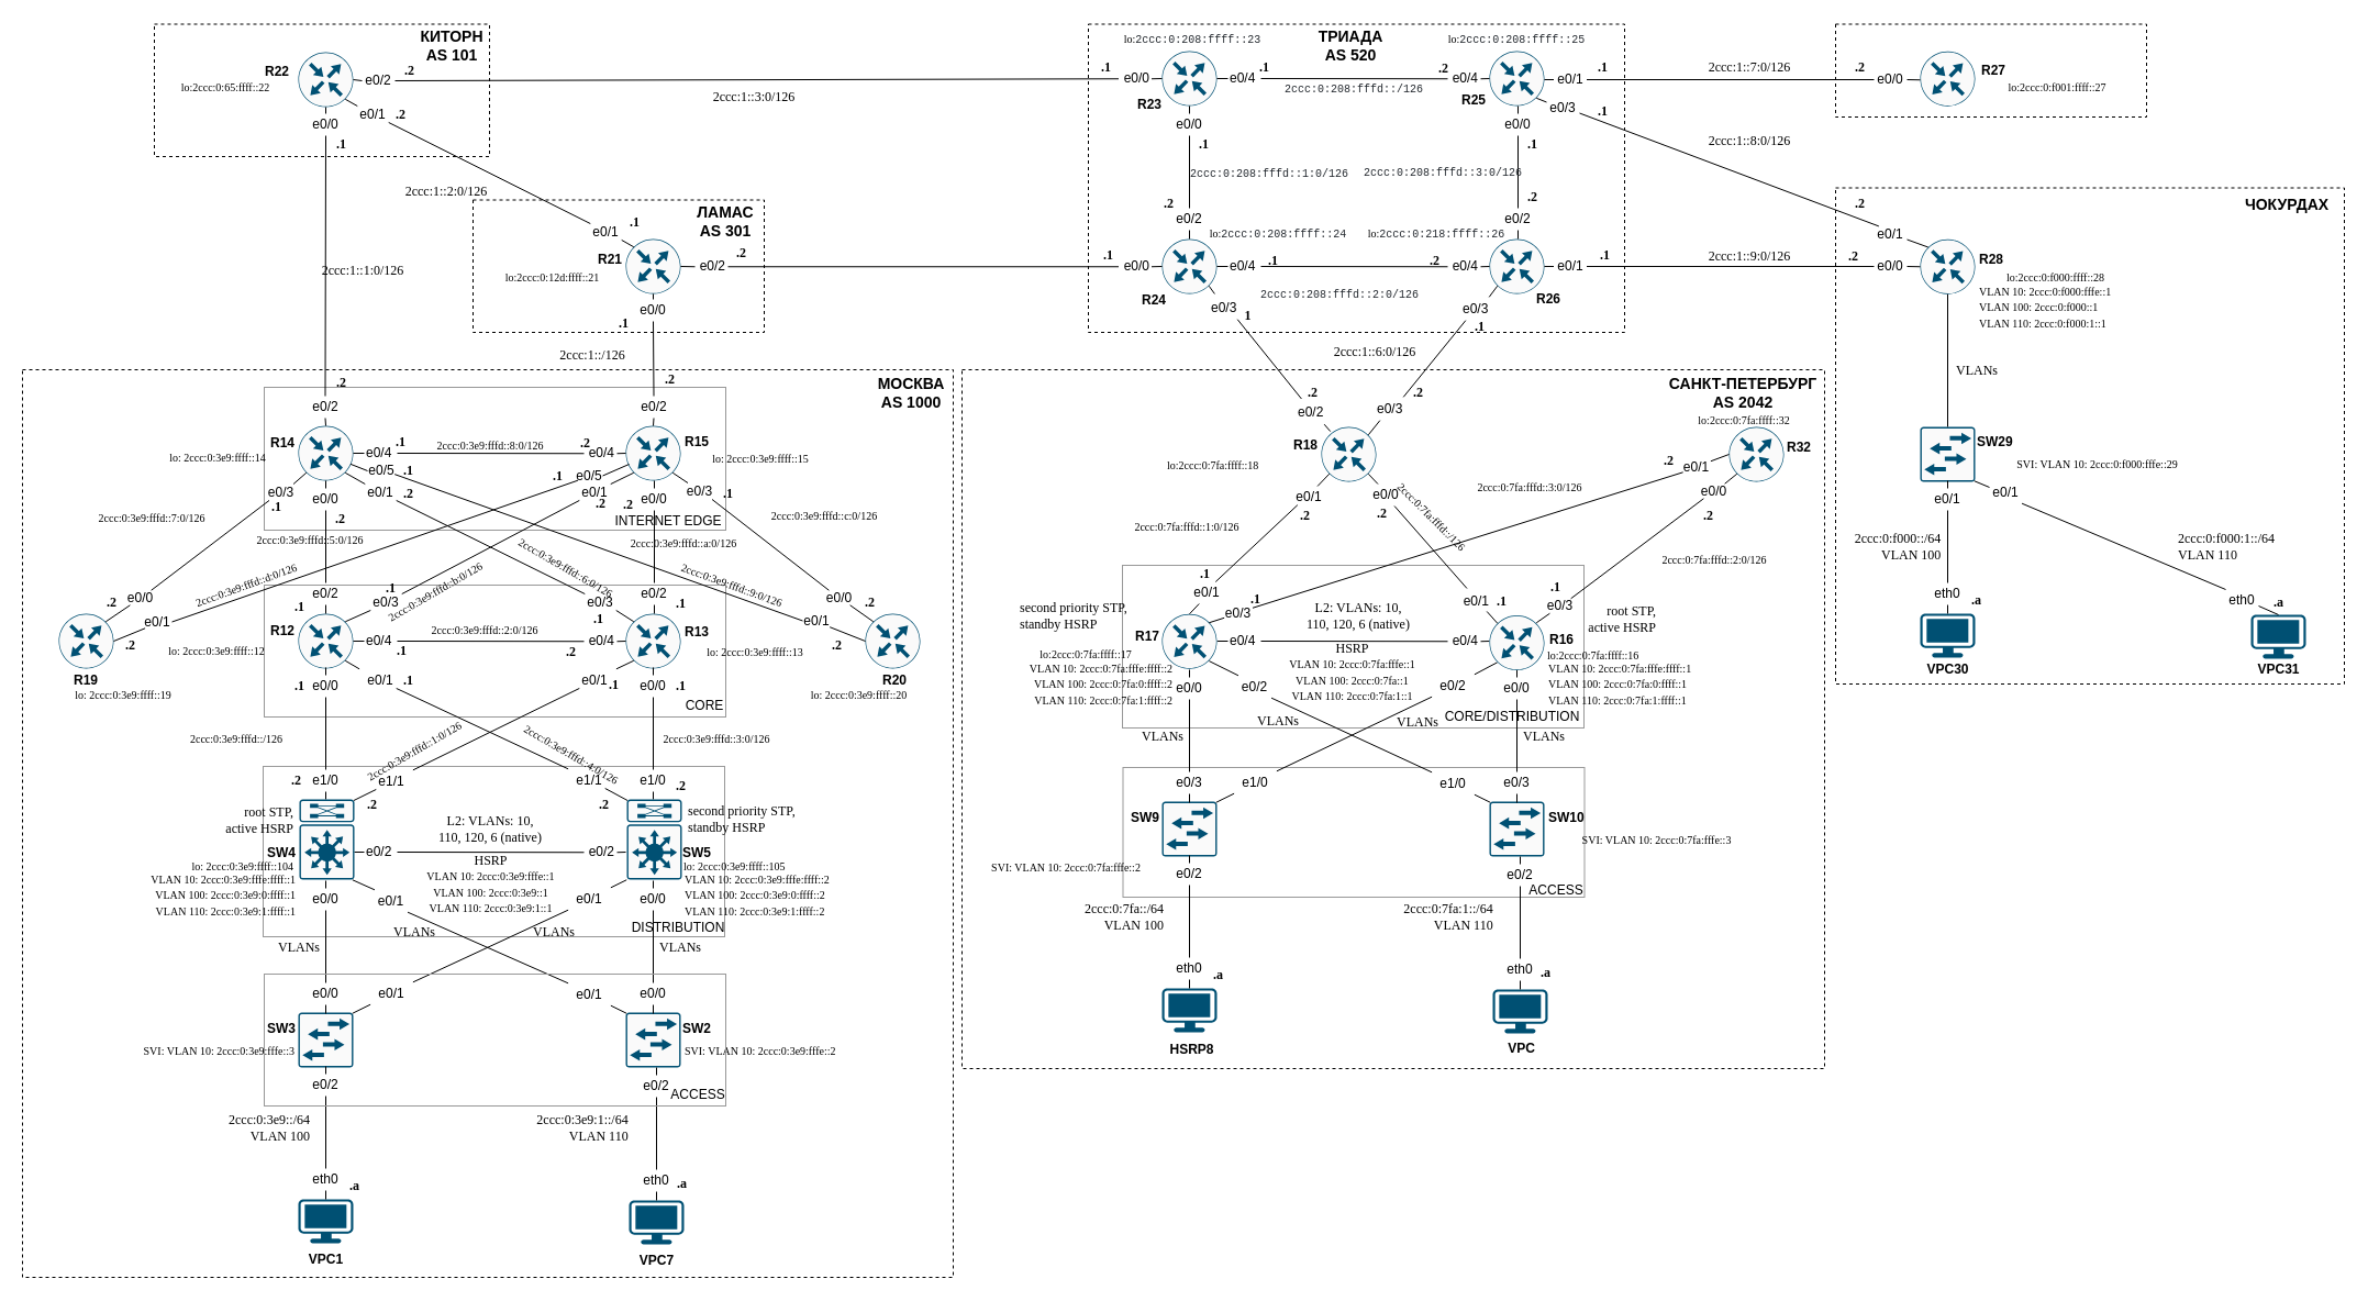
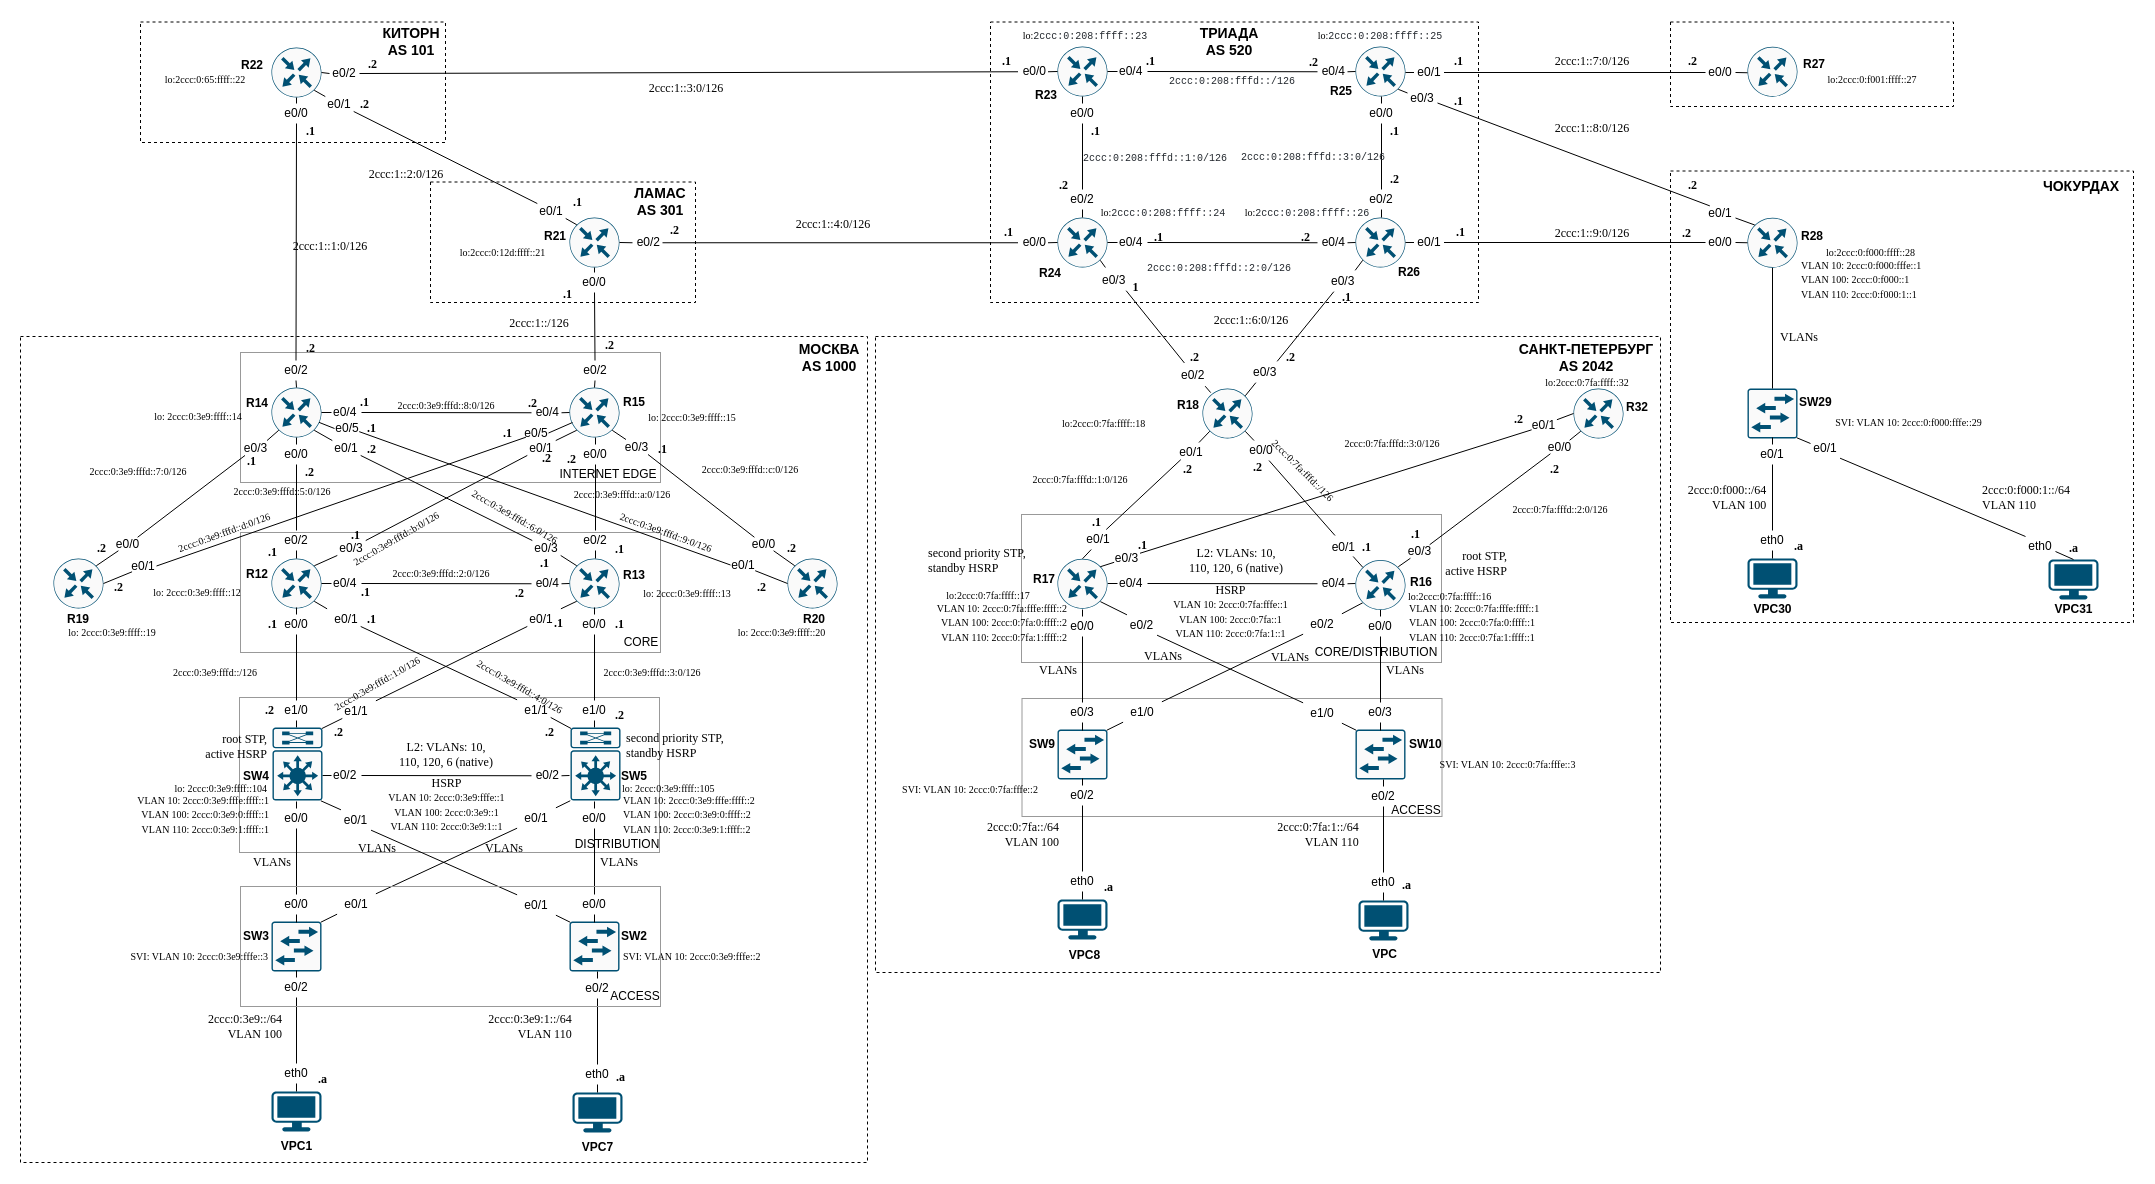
- <mxCell id="286" value="&lt;font style=&quot;font-size: 10px;&quot;&gt;lo:&lt;span style=&quot;background-color: var(--color-canvas-subtle); color: rgb(36, 41, 47); font-family: ui-monospace, SFMono-Regular, &amp;quot;SF Mono&amp;quot;, Menlo, Consolas, &amp;quot;Liberation Mono&amp;quot;, monospace; text-align: start;&quot;&gt;2ccc:0:218:ffff::26&lt;/span&gt;&lt;/font&gt;" style="text;html=1;strokeColor=none;fillColor=none;align=center;verticalAlign=middle;whiteSpace=wrap;rounded=0;fontFamily=Lucida Console;" parent="1" vertex="1"><mxGeometry x="1267" y="197" width="80" height="30" as="geometry" /></mxCell>
+ <mxCell id="286" value="&lt;font style=&quot;font-size: 10px;&quot;&gt;lo:&lt;span style=&quot;background-color: var(--color-canvas-subtle); color: rgb(36, 41, 47); font-family: ui-monospace, SFMono-Regular, &amp;quot;SF Mono&amp;quot;, Menlo, Consolas, &amp;quot;Liberation Mono&amp;quot;, monospace; text-align: start;&quot;&gt;2ccc:0:208:ffff::26&lt;/span&gt;&lt;/font&gt;" style="text;html=1;strokeColor=none;fillColor=none;align=center;verticalAlign=middle;whiteSpace=wrap;rounded=0;fontFamily=Lucida Console;" parent="1" vertex="1"><mxGeometry x="1267" y="197" width="80" height="30" as="geometry" /></mxCell>
+ <mxCell id="272" value="2ccc:1::4:0/126" style="text;html=1;strokeColor=none;fillColor=none;align=center;verticalAlign=middle;whiteSpace=wrap;rounded=0;fontFamily=Lucida Console;" parent="1" vertex="1"><mxGeometry x="803" y="209" width="60" height="30" as="geometry" /></mxCell>
- <mxCell id="477" value="&lt;b&gt;HSRP8&lt;/b&gt;" style="text;html=1;strokeColor=none;fillColor=none;align=center;verticalAlign=middle;whiteSpace=wrap;rounded=0;" parent="1" vertex="1"><mxGeometry x="1058.5" y="940" width="51" height="30" as="geometry" /></mxCell>
+ <mxCell id="477" value="&lt;b&gt;VPC8&lt;/b&gt;" style="text;html=1;strokeColor=none;fillColor=none;align=center;verticalAlign=middle;whiteSpace=wrap;rounded=0;" parent="1" vertex="1"><mxGeometry x="1058.5" y="940" width="51" height="30" as="geometry" /></mxCell>
